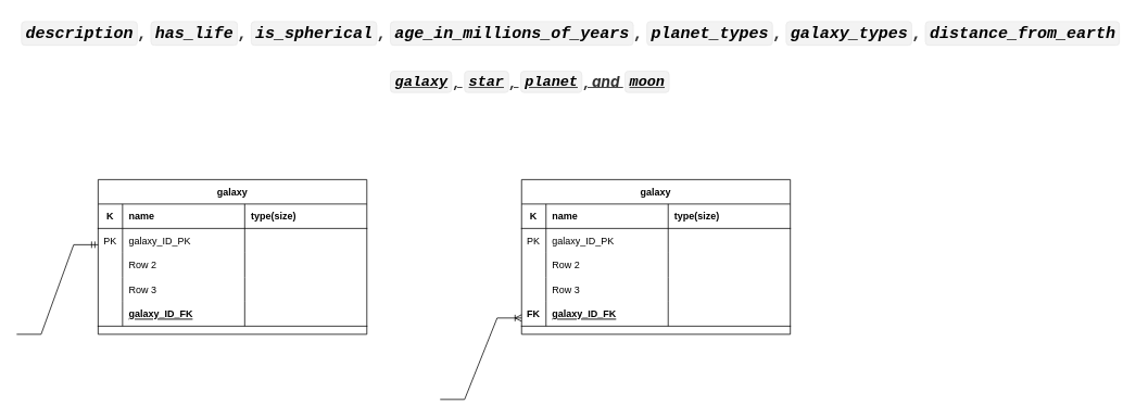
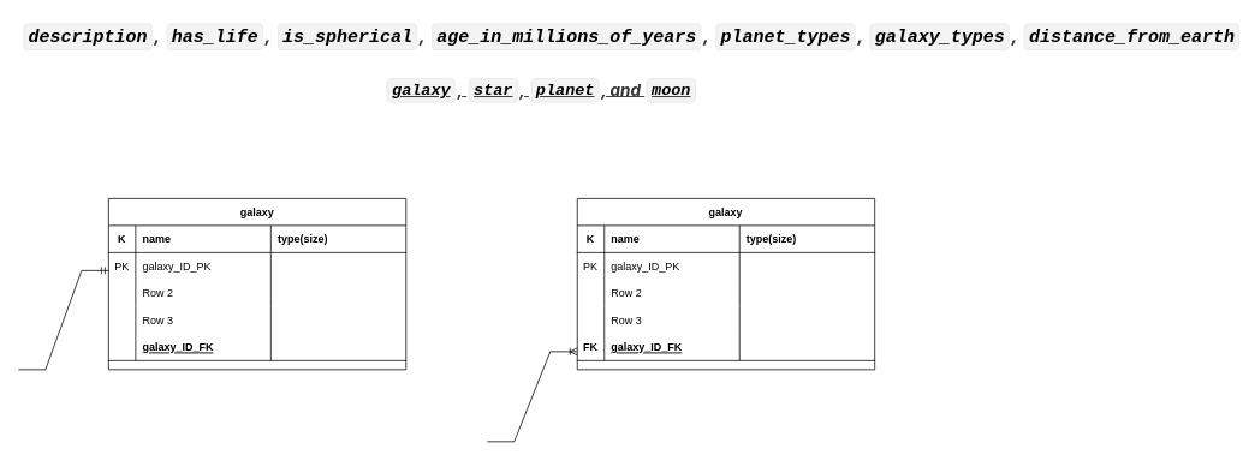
- <mxCell id="24" value="&lt;b style=&quot;font-size: 18px;&quot;&gt;&lt;i&gt;&lt;u&gt;&lt;code style=&quot;box-sizing: border-box; font-family: source-code-pro, Menlo, Monaco, Consolas, &amp;quot;Courier New&amp;quot;, monospace; margin: 0px 2px; padding: 0.15rem 0.3rem; border: 1px solid rgb(234, 234, 234); background-color: rgba(27, 31, 35, 0.05); border-radius: 0.3rem; text-align: left;&quot;&gt;galaxy&lt;/code&gt;&lt;span style=&quot;color: rgb(51, 51, 51); font-family: -apple-system, BlinkMacSystemFont, &amp;quot;Segoe UI&amp;quot;, Roboto, Oxygen, Ubuntu, Cantarell, &amp;quot;Fira Sans&amp;quot;, &amp;quot;Droid Sans&amp;quot;, &amp;quot;Helvetica Neue&amp;quot;, sans-serif; text-align: left; background-color: rgb(255, 255, 255);&quot;&gt;,&amp;nbsp;&lt;/span&gt;&lt;code style=&quot;box-sizing: border-box; font-family: source-code-pro, Menlo, Monaco, Consolas, &amp;quot;Courier New&amp;quot;, monospace; margin: 0px 2px; padding: 0.15rem 0.3rem; border: 1px solid rgb(234, 234, 234); background-color: rgba(27, 31, 35, 0.05); border-radius: 0.3rem; text-align: left;&quot;&gt;star&lt;/code&gt;&lt;span style=&quot;color: rgb(51, 51, 51); font-family: -apple-system, BlinkMacSystemFont, &amp;quot;Segoe UI&amp;quot;, Roboto, Oxygen, Ubuntu, Cantarell, &amp;quot;Fira Sans&amp;quot;, &amp;quot;Droid Sans&amp;quot;, &amp;quot;Helvetica Neue&amp;quot;, sans-serif; text-align: left; background-color: rgb(255, 255, 255);&quot;&gt;,&amp;nbsp;&lt;/span&gt;&lt;code style=&quot;box-sizing: border-box; font-family: source-code-pro, Menlo, Monaco, Consolas, &amp;quot;Courier New&amp;quot;, monospace; margin: 0px 2px; padding: 0.15rem 0.3rem; border: 1px solid rgb(234, 234, 234); background-color: rgba(27, 31, 35, 0.05); border-radius: 0.3rem; text-align: left;&quot;&gt;planet&lt;/code&gt;&lt;span style=&quot;color: rgb(51, 51, 51); font-family: -apple-system, BlinkMacSystemFont, &amp;quot;Segoe UI&amp;quot;, Roboto, Oxygen, Ubuntu, Cantarell, &amp;quot;Fira Sans&amp;quot;, &amp;quot;Droid Sans&amp;quot;, &amp;quot;Helvetica Neue&amp;quot;, sans-serif; text-align: left; background-color: rgb(255, 255, 255);&quot;&gt;, and&amp;nbsp;&lt;/span&gt;&lt;code style=&quot;box-sizing: border-box; font-family: source-code-pro, Menlo, Monaco, Consolas, &amp;quot;Courier New&amp;quot;, monospace; margin: 0px 2px; padding: 0.15rem 0.3rem; border: 1px solid rgb(234, 234, 234); background-color: rgba(27, 31, 35, 0.05); border-radius: 0.3rem; text-align: left;&quot;&gt;moon&lt;/code&gt;&lt;/u&gt;&lt;/i&gt;&lt;/b&gt;" style="text;html=1;align=center;verticalAlign=middle;resizable=0;points=[];autosize=1;strokeColor=none;fillColor=none;" vertex="1" parent="1"><mxGeometry x="475" y="80" width="350" height="40" as="geometry" /></mxCell>
+ <mxCell id="24" value="&lt;b style=&quot;font-size: 18px;&quot;&gt;&lt;i&gt;&lt;u&gt;&lt;code style=&quot;box-sizing: border-box; font-family: source-code-pro, Menlo, Monaco, Consolas, &amp;quot;Courier New&amp;quot;, monospace; margin: 0px 2px; padding: 0.15rem 0.3rem; border: 1px solid rgb(234, 234, 234); background-color: rgba(27, 31, 35, 0.05); border-radius: 0.3rem; text-align: left;&quot;&gt;galaxy&lt;/code&gt;&lt;span style=&quot;color: rgb(51, 51, 51); font-family: -apple-system, BlinkMacSystemFont, &amp;quot;Segoe UI&amp;quot;, Roboto, Oxygen, Ubuntu, Cantarell, &amp;quot;Fira Sans&amp;quot;, &amp;quot;Droid Sans&amp;quot;, &amp;quot;Helvetica Neue&amp;quot;, sans-serif; text-align: left; background-color: rgb(255, 255, 255);&quot;&gt;,&amp;nbsp;&lt;/span&gt;&lt;code style=&quot;box-sizing: border-box; font-family: source-code-pro, Menlo, Monaco, Consolas, &amp;quot;Courier New&amp;quot;, monospace; margin: 0px 2px; padding: 0.15rem 0.3rem; border: 1px solid rgb(234, 234, 234); background-color: rgba(27, 31, 35, 0.05); border-radius: 0.3rem; text-align: left;&quot;&gt;star&lt;/code&gt;&lt;span style=&quot;color: rgb(51, 51, 51); font-family: -apple-system, BlinkMacSystemFont, &amp;quot;Segoe UI&amp;quot;, Roboto, Oxygen, Ubuntu, Cantarell, &amp;quot;Fira Sans&amp;quot;, &amp;quot;Droid Sans&amp;quot;, &amp;quot;Helvetica Neue&amp;quot;, sans-serif; text-align: left; background-color: rgb(255, 255, 255);&quot;&gt;,&amp;nbsp;&lt;/span&gt;&lt;code style=&quot;box-sizing: border-box; font-family: source-code-pro, Menlo, Monaco, Consolas, &amp;quot;Courier New&amp;quot;, monospace; margin: 0px 2px; padding: 0.15rem 0.3rem; border: 1px solid rgb(234, 234, 234); background-color: rgba(27, 31, 35, 0.05); border-radius: 0.3rem; text-align: left;&quot;&gt;planet&lt;/code&gt;&lt;span style=&quot;color: rgb(51, 51, 51); font-family: -apple-system, BlinkMacSystemFont, &amp;quot;Segoe UI&amp;quot;, Roboto, Oxygen, Ubuntu, Cantarell, &amp;quot;Fira Sans&amp;quot;, &amp;quot;Droid Sans&amp;quot;, &amp;quot;Helvetica Neue&amp;quot;, sans-serif; text-align: left; background-color: rgb(255, 255, 255);&quot;&gt;, and&amp;nbsp;&lt;/span&gt;&lt;code style=&quot;box-sizing: border-box; font-family: source-code-pro, Menlo, Monaco, Consolas, &amp;quot;Courier New&amp;quot;, monospace; margin: 0px 2px; padding: 0.15rem 0.3rem; border: 1px solid rgb(234, 234, 234); background-color: rgba(27, 31, 35, 0.05); border-radius: 0.3rem; text-align: left;&quot;&gt;moon&lt;/code&gt;&lt;/u&gt;&lt;/i&gt;&lt;/b&gt;" style="text;html=1;align=center;verticalAlign=middle;resizable=0;points=[];autosize=1;strokeColor=none;fillColor=none;" vertex="1" parent="1"><mxGeometry x="425" y="80" width="350" height="40" as="geometry" /></mxCell>
